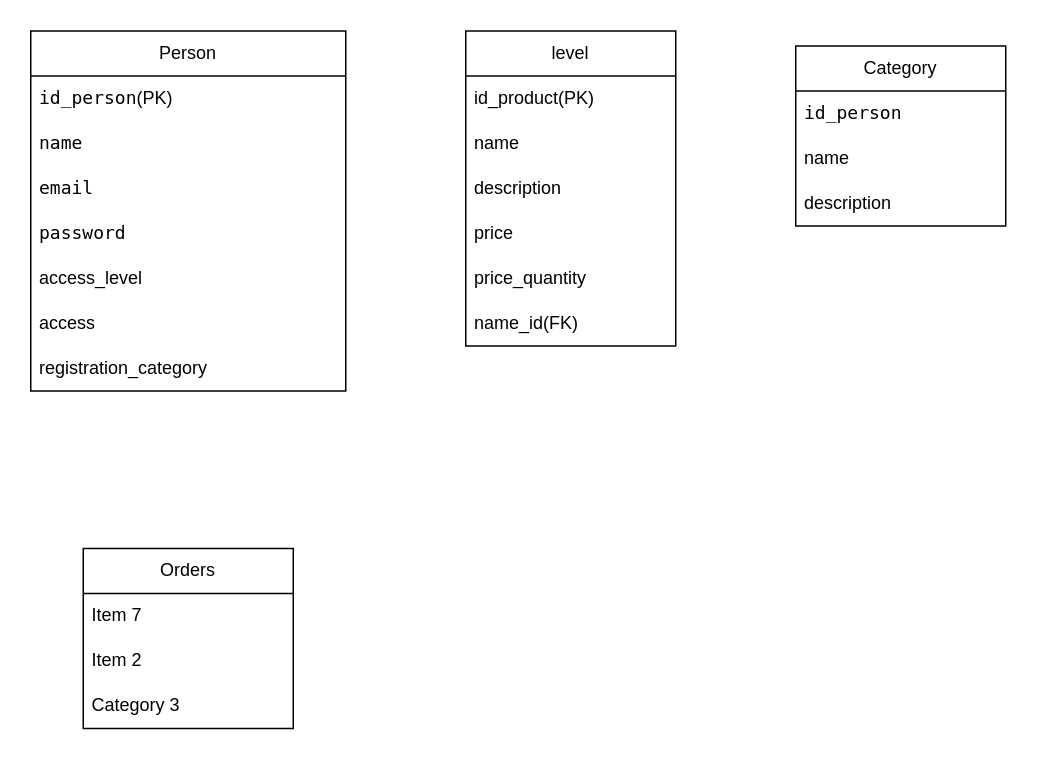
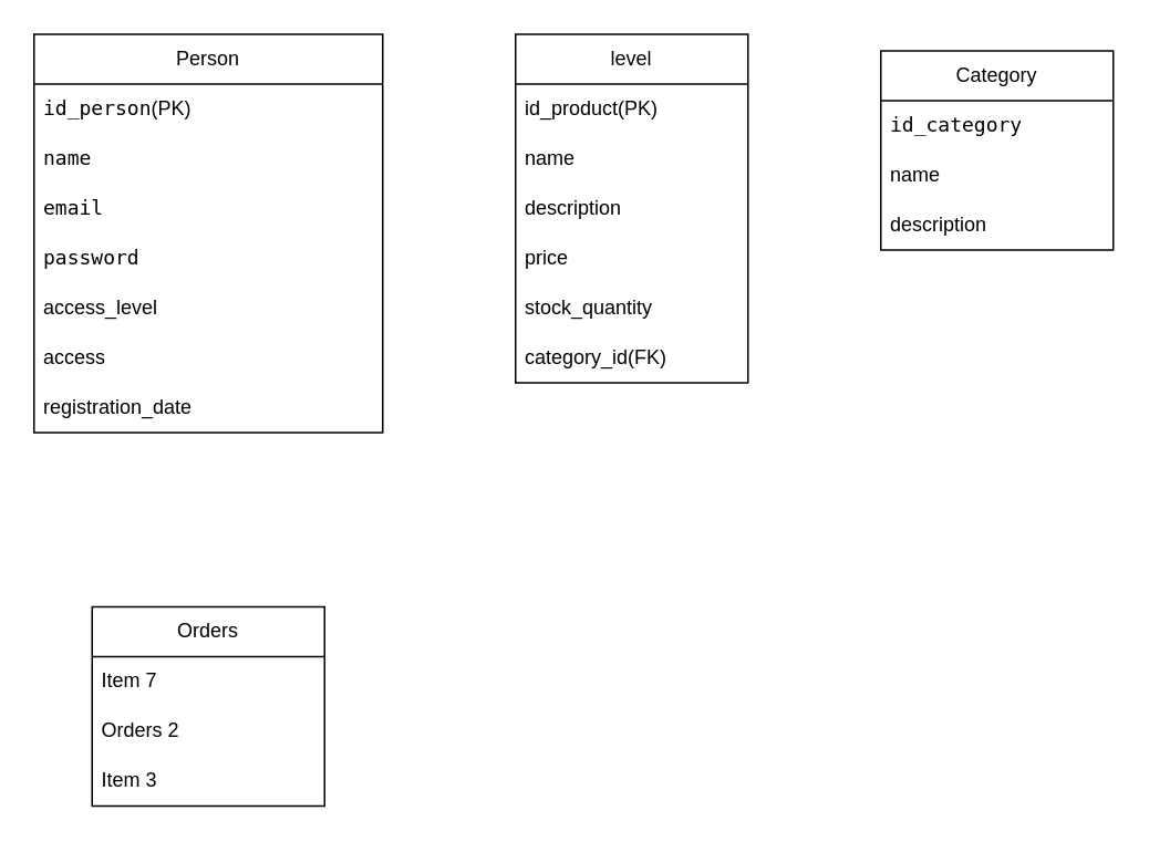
- <mxCell id="18" value="&lt;code&gt;id_person&lt;/code&gt;" style="text;strokeColor=none;fillColor=none;align=left;verticalAlign=middle;spacingLeft=4;spacingRight=4;overflow=hidden;points=[[0,0.5],[1,0.5]];portConstraint=eastwest;rotatable=0;whiteSpace=wrap;html=1;" vertex="1" parent="17"><mxGeometry y="30" width="140" height="30" as="geometry" /></mxCell>
+ <mxCell id="18" value="&lt;code&gt;id_category&lt;/code&gt;" style="text;strokeColor=none;fillColor=none;align=left;verticalAlign=middle;spacingLeft=4;spacingRight=4;overflow=hidden;points=[[0,0.5],[1,0.5]];portConstraint=eastwest;rotatable=0;whiteSpace=wrap;html=1;" vertex="1" parent="17"><mxGeometry y="30" width="140" height="30" as="geometry" /></mxCell>
- <mxCell id="15" value="price_quantity" style="text;strokeColor=none;fillColor=none;align=left;verticalAlign=middle;spacingLeft=4;spacingRight=4;overflow=hidden;points=[[0,0.5],[1,0.5]];portConstraint=eastwest;rotatable=0;whiteSpace=wrap;html=1;" vertex="1" parent="10"><mxGeometry y="150" width="140" height="30" as="geometry" /></mxCell>
+ <mxCell id="15" value="stock_quantity" style="text;strokeColor=none;fillColor=none;align=left;verticalAlign=middle;spacingLeft=4;spacingRight=4;overflow=hidden;points=[[0,0.5],[1,0.5]];portConstraint=eastwest;rotatable=0;whiteSpace=wrap;html=1;" vertex="1" parent="10"><mxGeometry y="150" width="140" height="30" as="geometry" /></mxCell>
- <mxCell id="16" value="name_id(FK)" style="text;strokeColor=none;fillColor=none;align=left;verticalAlign=middle;spacingLeft=4;spacingRight=4;overflow=hidden;points=[[0,0.5],[1,0.5]];portConstraint=eastwest;rotatable=0;whiteSpace=wrap;html=1;" vertex="1" parent="10"><mxGeometry y="180" width="140" height="30" as="geometry" /></mxCell>
+ <mxCell id="16" value="category_id(FK)" style="text;strokeColor=none;fillColor=none;align=left;verticalAlign=middle;spacingLeft=4;spacingRight=4;overflow=hidden;points=[[0,0.5],[1,0.5]];portConstraint=eastwest;rotatable=0;whiteSpace=wrap;html=1;" vertex="1" parent="10"><mxGeometry y="180" width="140" height="30" as="geometry" /></mxCell>
- <mxCell id="9" value="registration_category" style="text;strokeColor=none;fillColor=none;align=left;verticalAlign=middle;spacingLeft=4;spacingRight=4;overflow=hidden;points=[[0,0.5],[1,0.5]];portConstraint=eastwest;rotatable=0;whiteSpace=wrap;html=1;" vertex="1" parent="2"><mxGeometry y="210" width="210" height="30" as="geometry" /></mxCell>
+ <mxCell id="9" value="registration_date" style="text;strokeColor=none;fillColor=none;align=left;verticalAlign=middle;spacingLeft=4;spacingRight=4;overflow=hidden;points=[[0,0.5],[1,0.5]];portConstraint=eastwest;rotatable=0;whiteSpace=wrap;html=1;" vertex="1" parent="2"><mxGeometry y="210" width="210" height="30" as="geometry" /></mxCell>
- <mxCell id="23" value="Item 2" style="text;strokeColor=none;fillColor=none;align=left;verticalAlign=middle;spacingLeft=4;spacingRight=4;overflow=hidden;points=[[0,0.5],[1,0.5]];portConstraint=eastwest;rotatable=0;whiteSpace=wrap;html=1;" vertex="1" parent="21"><mxGeometry y="60" width="140" height="30" as="geometry" /></mxCell>
+ <mxCell id="23" value="Orders 2" style="text;strokeColor=none;fillColor=none;align=left;verticalAlign=middle;spacingLeft=4;spacingRight=4;overflow=hidden;points=[[0,0.5],[1,0.5]];portConstraint=eastwest;rotatable=0;whiteSpace=wrap;html=1;" vertex="1" parent="21"><mxGeometry y="60" width="140" height="30" as="geometry" /></mxCell>
- <mxCell id="24" value="Category 3" style="text;strokeColor=none;fillColor=none;align=left;verticalAlign=middle;spacingLeft=4;spacingRight=4;overflow=hidden;points=[[0,0.5],[1,0.5]];portConstraint=eastwest;rotatable=0;whiteSpace=wrap;html=1;" vertex="1" parent="21"><mxGeometry y="90" width="140" height="30" as="geometry" /></mxCell>
+ <mxCell id="24" value="Item 3" style="text;strokeColor=none;fillColor=none;align=left;verticalAlign=middle;spacingLeft=4;spacingRight=4;overflow=hidden;points=[[0,0.5],[1,0.5]];portConstraint=eastwest;rotatable=0;whiteSpace=wrap;html=1;" vertex="1" parent="21"><mxGeometry y="90" width="140" height="30" as="geometry" /></mxCell>
